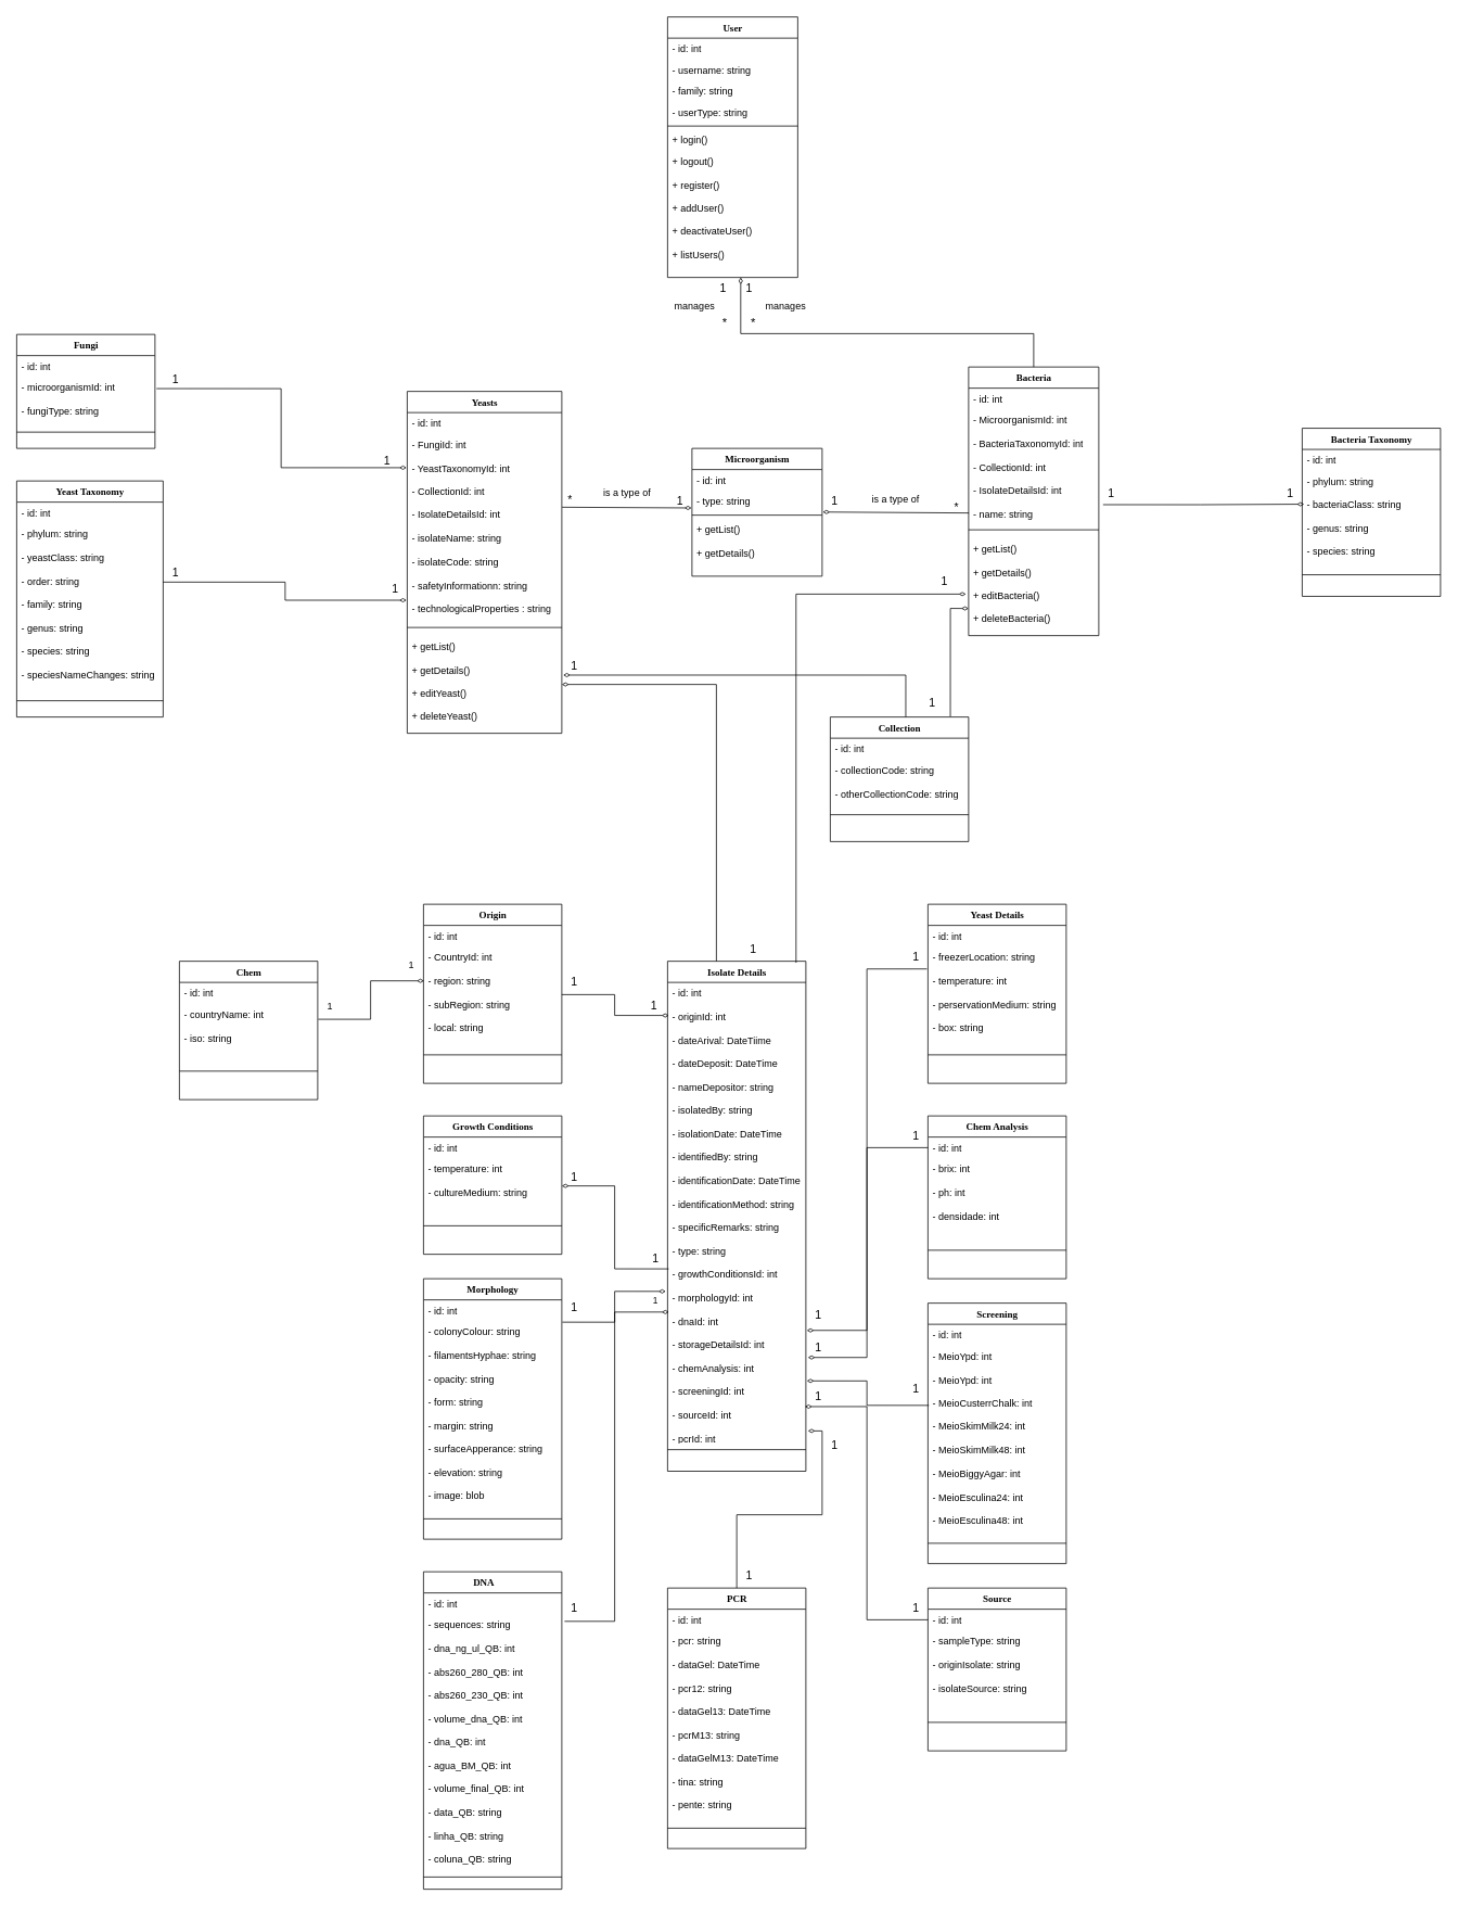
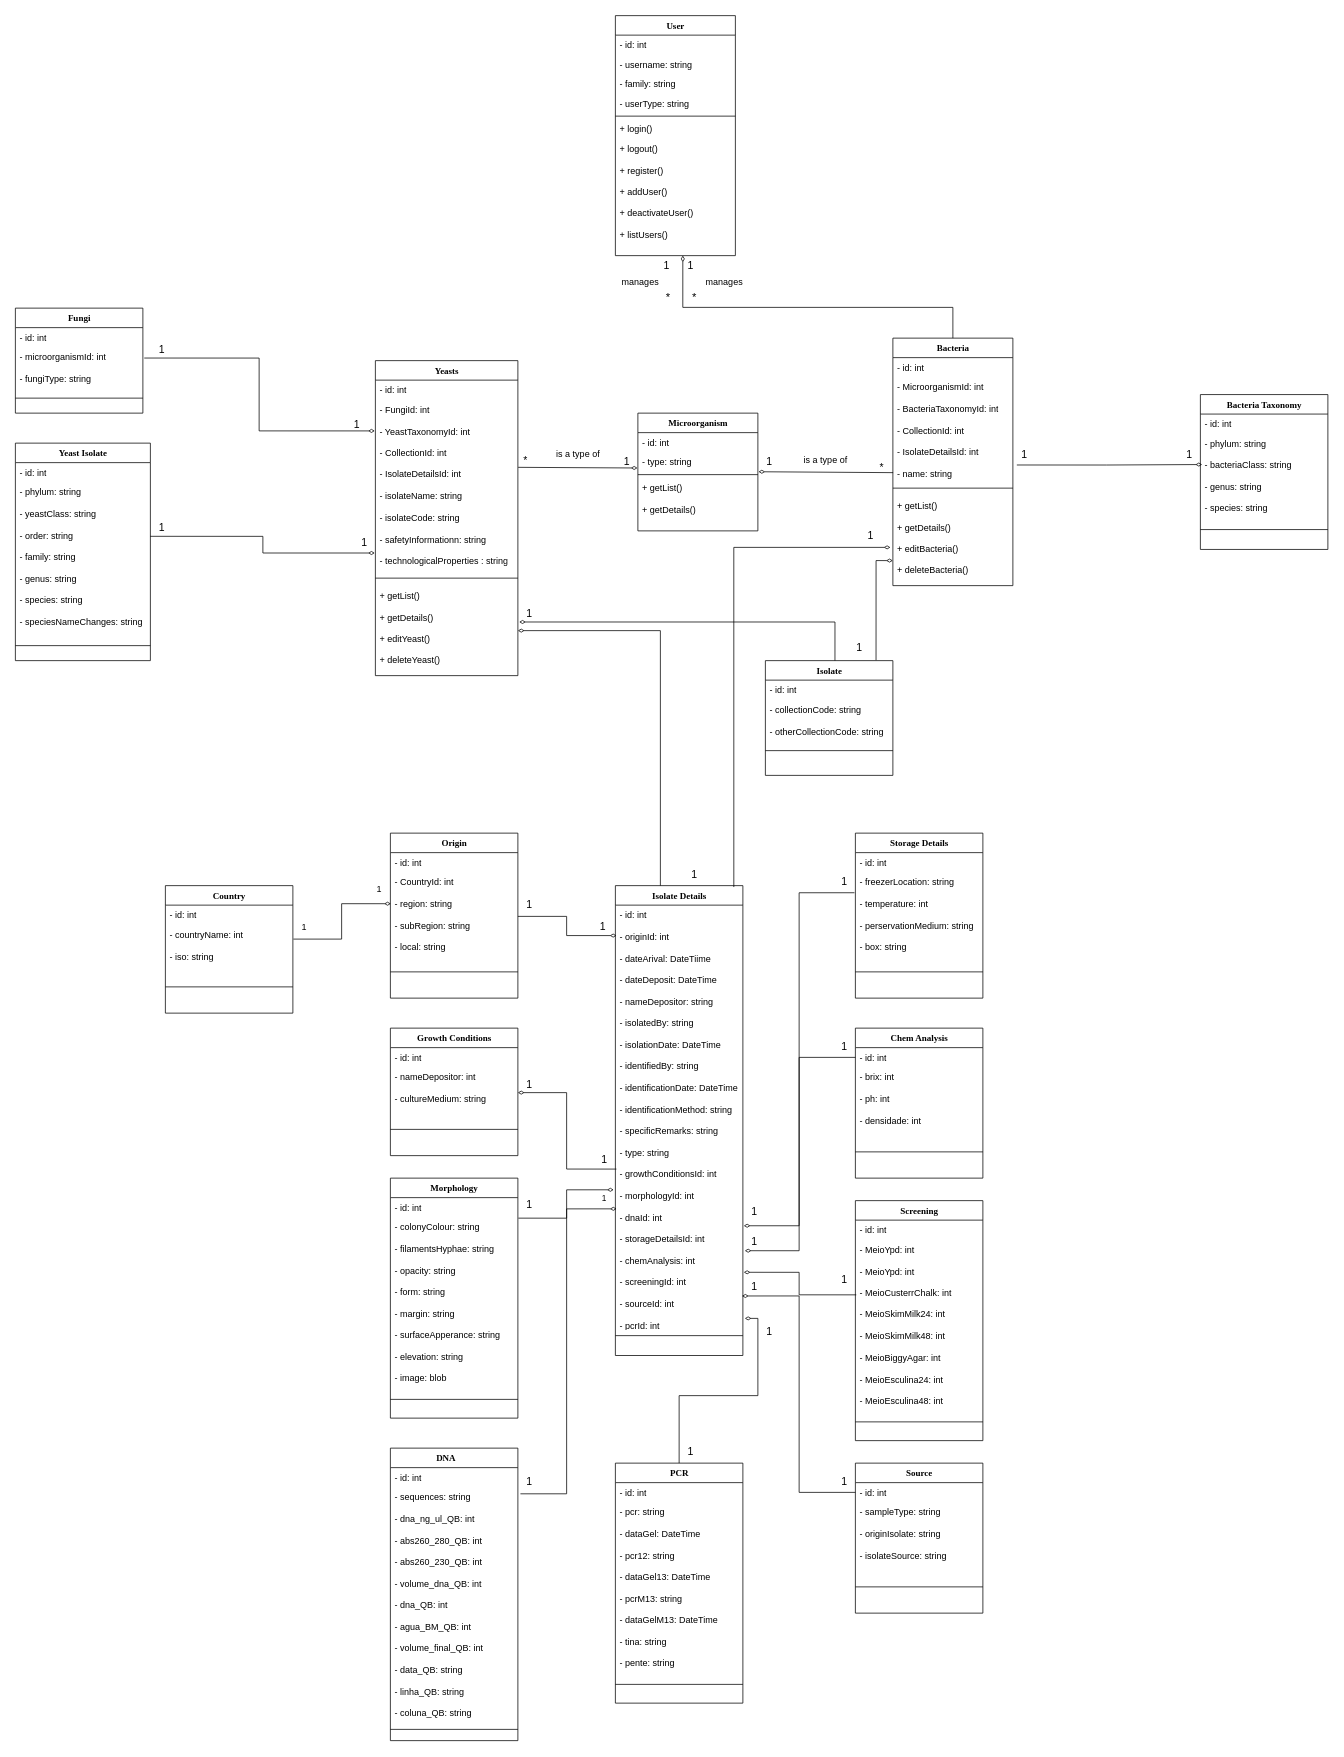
- <mxCell id="40" value="Yeast Taxonomy" style="swimlane;html=1;fontStyle=1;align=center;verticalAlign=top;childLayout=stackLayout;horizontal=1;startSize=26;horizontalStack=0;resizeParent=1;resizeLast=0;collapsible=1;marginBottom=0;swimlaneFillColor=#ffffff;rounded=0;shadow=0;comic=0;labelBackgroundColor=none;strokeWidth=1;fillColor=none;fontFamily=Verdana;fontSize=12" parent="1" vertex="1"><mxGeometry x="20" y="590" width="180" height="290" as="geometry" /></mxCell>
+ <mxCell id="40" value="Yeast Isolate" style="swimlane;html=1;fontStyle=1;align=center;verticalAlign=top;childLayout=stackLayout;horizontal=1;startSize=26;horizontalStack=0;resizeParent=1;resizeLast=0;collapsible=1;marginBottom=0;swimlaneFillColor=#ffffff;rounded=0;shadow=0;comic=0;labelBackgroundColor=none;strokeWidth=1;fillColor=none;fontFamily=Verdana;fontSize=12" parent="1" vertex="1"><mxGeometry x="20" y="590" width="180" height="290" as="geometry" /></mxCell>
- <mxCell id="29" value="Collection" style="swimlane;html=1;fontStyle=1;align=center;verticalAlign=top;childLayout=stackLayout;horizontal=1;startSize=26;horizontalStack=0;resizeParent=1;resizeLast=0;collapsible=1;marginBottom=0;swimlaneFillColor=#ffffff;rounded=0;shadow=0;comic=0;labelBackgroundColor=none;strokeWidth=1;fillColor=none;fontFamily=Verdana;fontSize=12" parent="1" vertex="1"><mxGeometry x="1020" y="880" width="170" height="153" as="geometry" /></mxCell>
+ <mxCell id="29" value="Isolate" style="swimlane;html=1;fontStyle=1;align=center;verticalAlign=top;childLayout=stackLayout;horizontal=1;startSize=26;horizontalStack=0;resizeParent=1;resizeLast=0;collapsible=1;marginBottom=0;swimlaneFillColor=#ffffff;rounded=0;shadow=0;comic=0;labelBackgroundColor=none;strokeWidth=1;fillColor=none;fontFamily=Verdana;fontSize=12" parent="1" vertex="1"><mxGeometry x="1020" y="880" width="170" height="153" as="geometry" /></mxCell>
- <mxCell id="96" value="Yeast Details" style="swimlane;html=1;fontStyle=1;align=center;verticalAlign=top;childLayout=stackLayout;horizontal=1;startSize=26;horizontalStack=0;resizeParent=1;resizeLast=0;collapsible=1;marginBottom=0;swimlaneFillColor=#ffffff;rounded=0;shadow=0;comic=0;labelBackgroundColor=none;strokeWidth=1;fillColor=none;fontFamily=Verdana;fontSize=12" vertex="1" parent="1"><mxGeometry x="1140" y="1110" width="170" height="220" as="geometry" /></mxCell>
+ <mxCell id="96" value="Storage Details" style="swimlane;html=1;fontStyle=1;align=center;verticalAlign=top;childLayout=stackLayout;horizontal=1;startSize=26;horizontalStack=0;resizeParent=1;resizeLast=0;collapsible=1;marginBottom=0;swimlaneFillColor=#ffffff;rounded=0;shadow=0;comic=0;labelBackgroundColor=none;strokeWidth=1;fillColor=none;fontFamily=Verdana;fontSize=12" vertex="1" parent="1"><mxGeometry x="1140" y="1110" width="170" height="220" as="geometry" /></mxCell>
- <mxCell id="80" value="Chem" style="swimlane;html=1;fontStyle=1;align=center;verticalAlign=top;childLayout=stackLayout;horizontal=1;startSize=26;horizontalStack=0;resizeParent=1;resizeLast=0;collapsible=1;marginBottom=0;swimlaneFillColor=#ffffff;rounded=0;shadow=0;comic=0;labelBackgroundColor=none;strokeWidth=1;fillColor=none;fontFamily=Verdana;fontSize=12" vertex="1" parent="1"><mxGeometry x="220" y="1180" width="170" height="170" as="geometry" /></mxCell>
+ <mxCell id="80" value="Country" style="swimlane;html=1;fontStyle=1;align=center;verticalAlign=top;childLayout=stackLayout;horizontal=1;startSize=26;horizontalStack=0;resizeParent=1;resizeLast=0;collapsible=1;marginBottom=0;swimlaneFillColor=#ffffff;rounded=0;shadow=0;comic=0;labelBackgroundColor=none;strokeWidth=1;fillColor=none;fontFamily=Verdana;fontSize=12" vertex="1" parent="1"><mxGeometry x="220" y="1180" width="170" height="170" as="geometry" /></mxCell>
- <mxCell id="86" value="&lt;div&gt;- temperature: int&lt;/div&gt;&lt;div&gt;&lt;br&gt;&lt;/div&gt;&lt;div&gt;- cultureMedium: string&lt;/div&gt;" style="text;html=1;strokeColor=none;fillColor=none;align=left;verticalAlign=top;spacingLeft=4;spacingRight=4;whiteSpace=wrap;overflow=hidden;rotatable=0;points=[[0,0.5],[1,0.5]];portConstraint=eastwest;" vertex="1" parent="84"><mxGeometry y="52" width="170" height="68" as="geometry" /></mxCell>
+ <mxCell id="86" value="&lt;div&gt;- nameDepositor: int&lt;/div&gt;&lt;div&gt;&lt;br&gt;&lt;/div&gt;&lt;div&gt;- cultureMedium: string&lt;/div&gt;" style="text;html=1;strokeColor=none;fillColor=none;align=left;verticalAlign=top;spacingLeft=4;spacingRight=4;whiteSpace=wrap;overflow=hidden;rotatable=0;points=[[0,0.5],[1,0.5]];portConstraint=eastwest;" vertex="1" parent="84"><mxGeometry y="52" width="170" height="68" as="geometry" /></mxCell>
